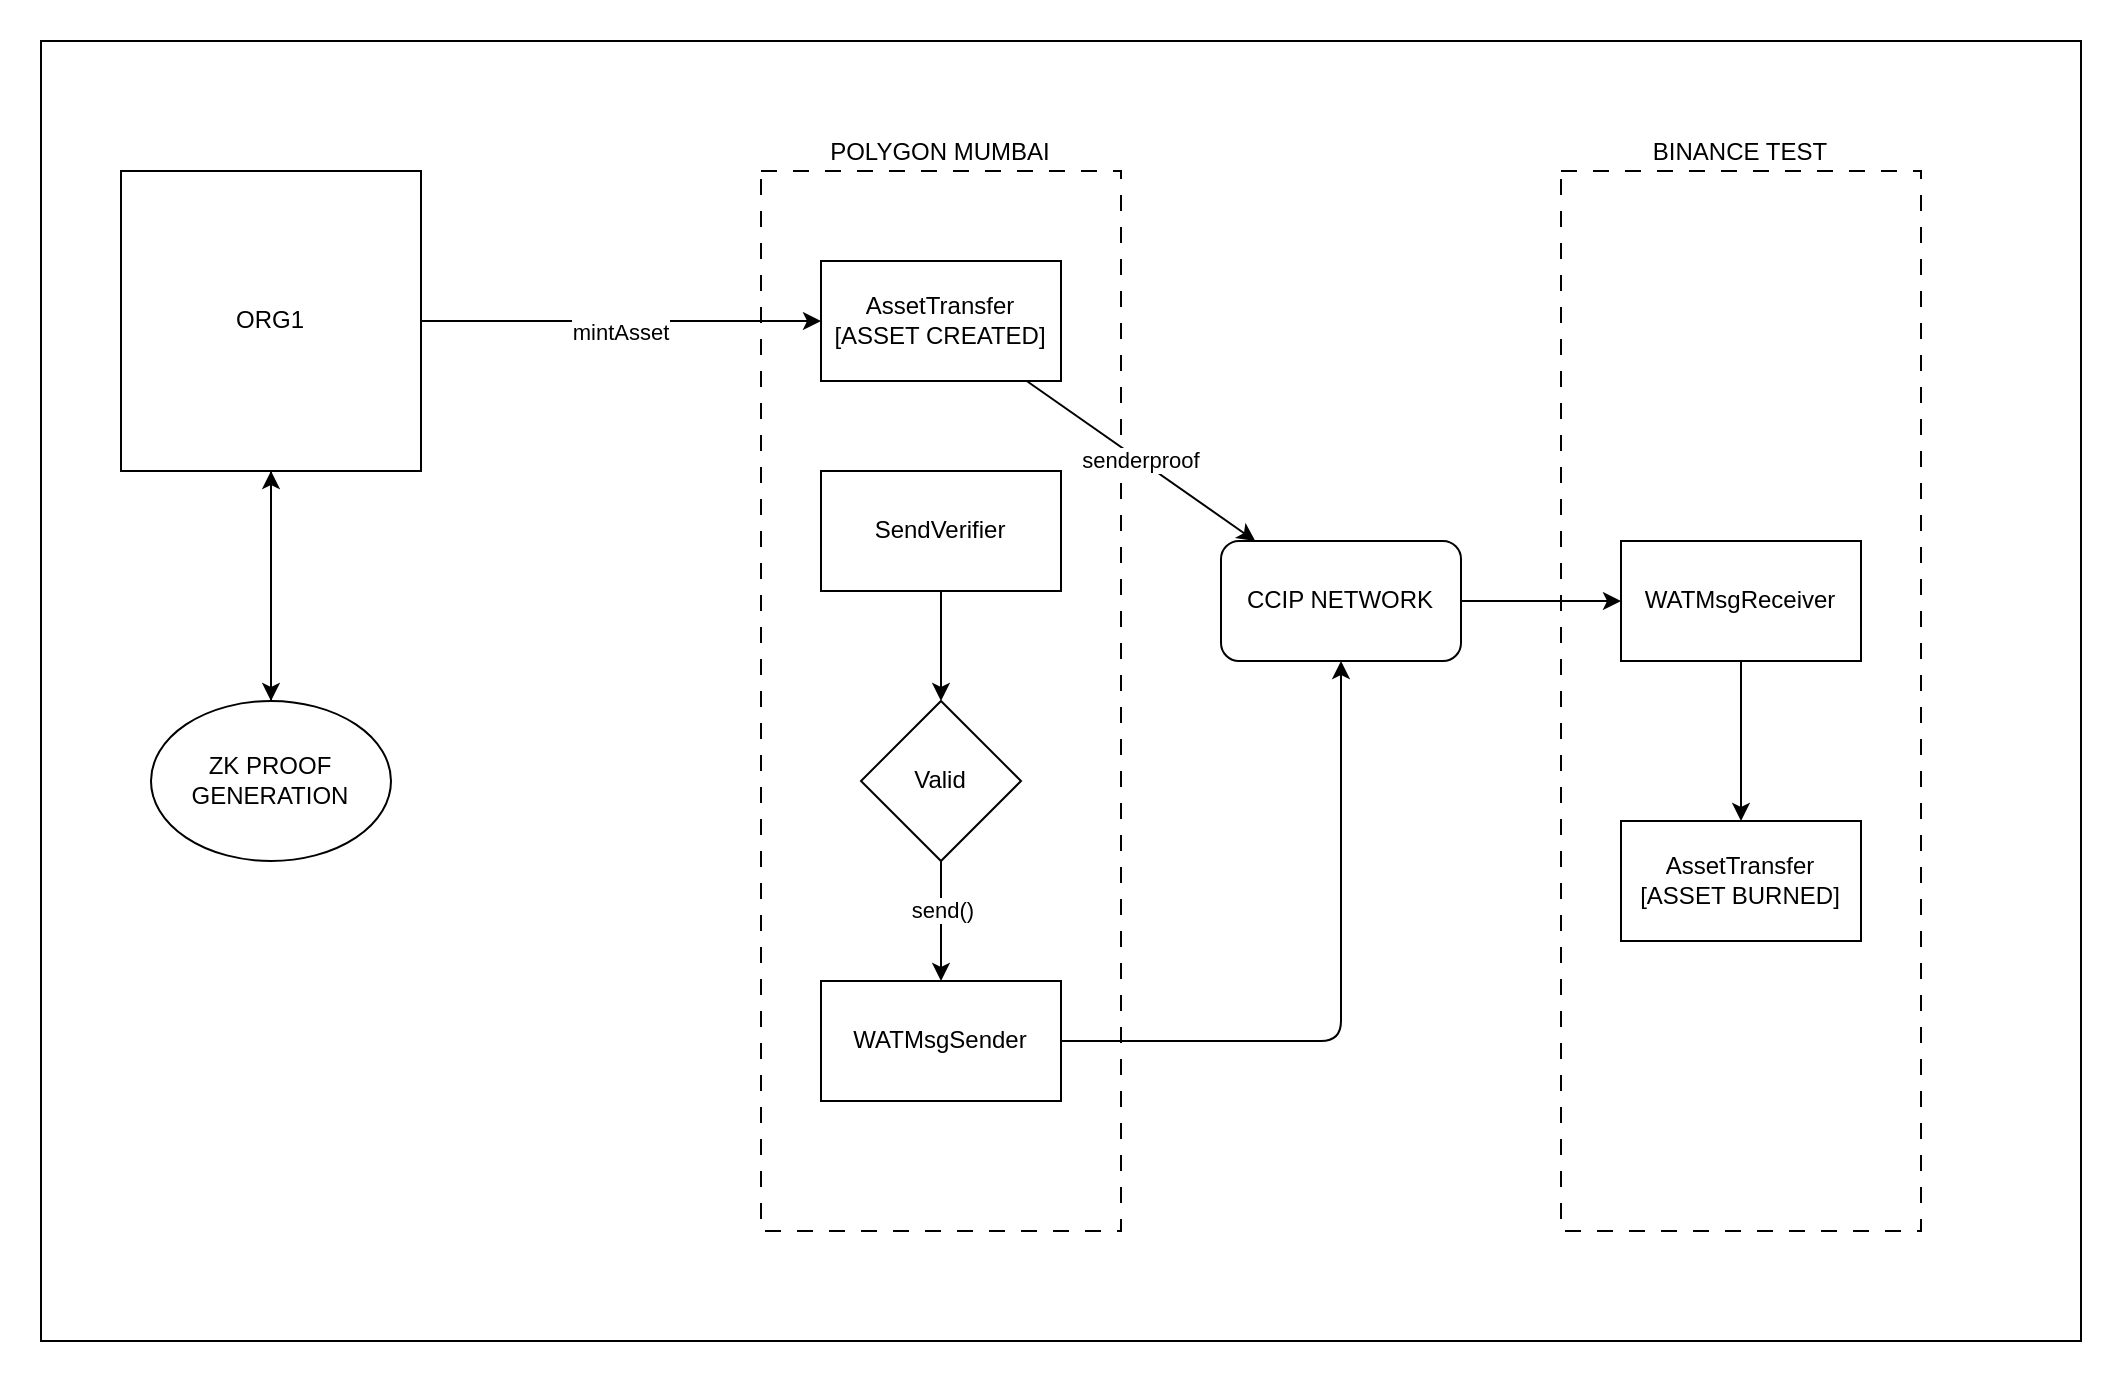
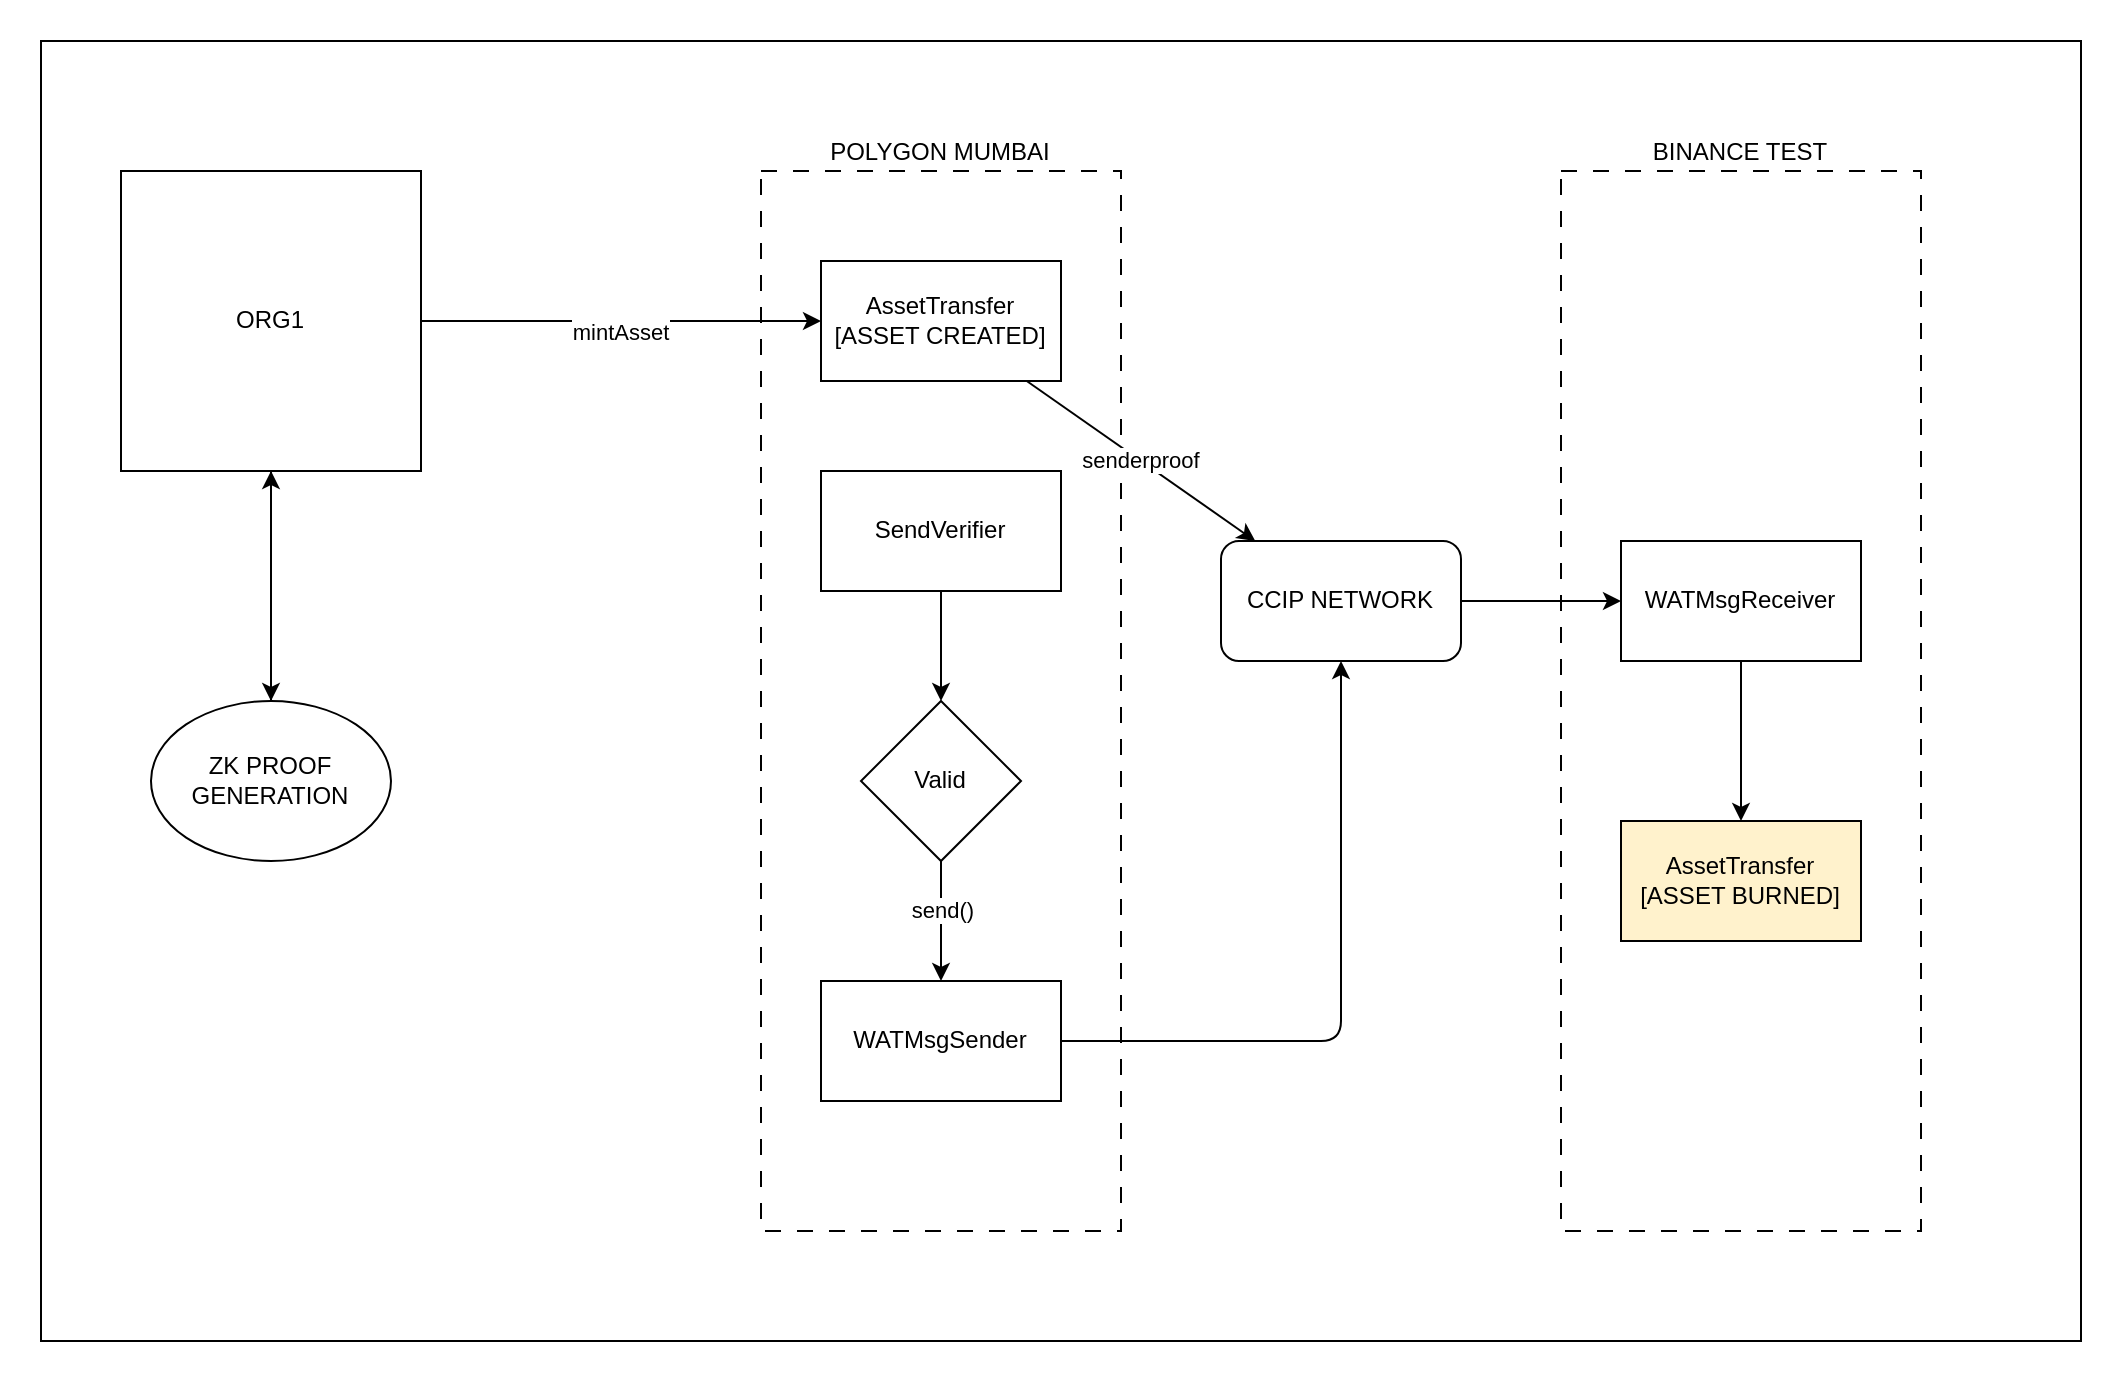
- <mxCell id="11" value="AssetTransfer&lt;br&gt;[ASSET BURNED]" style="whiteSpace=wrap;html=1;rounded=0;" vertex="1" parent="1"><mxGeometry x="810" y="410" width="120" height="60" as="geometry" /></mxCell>
+ <mxCell id="11" value="AssetTransfer&lt;br&gt;[ASSET BURNED]" style="whiteSpace=wrap;html=1;rounded=0;fillColor=#fff2cc;" vertex="1" parent="1"><mxGeometry x="810" y="410" width="120" height="60" as="geometry" /></mxCell>
